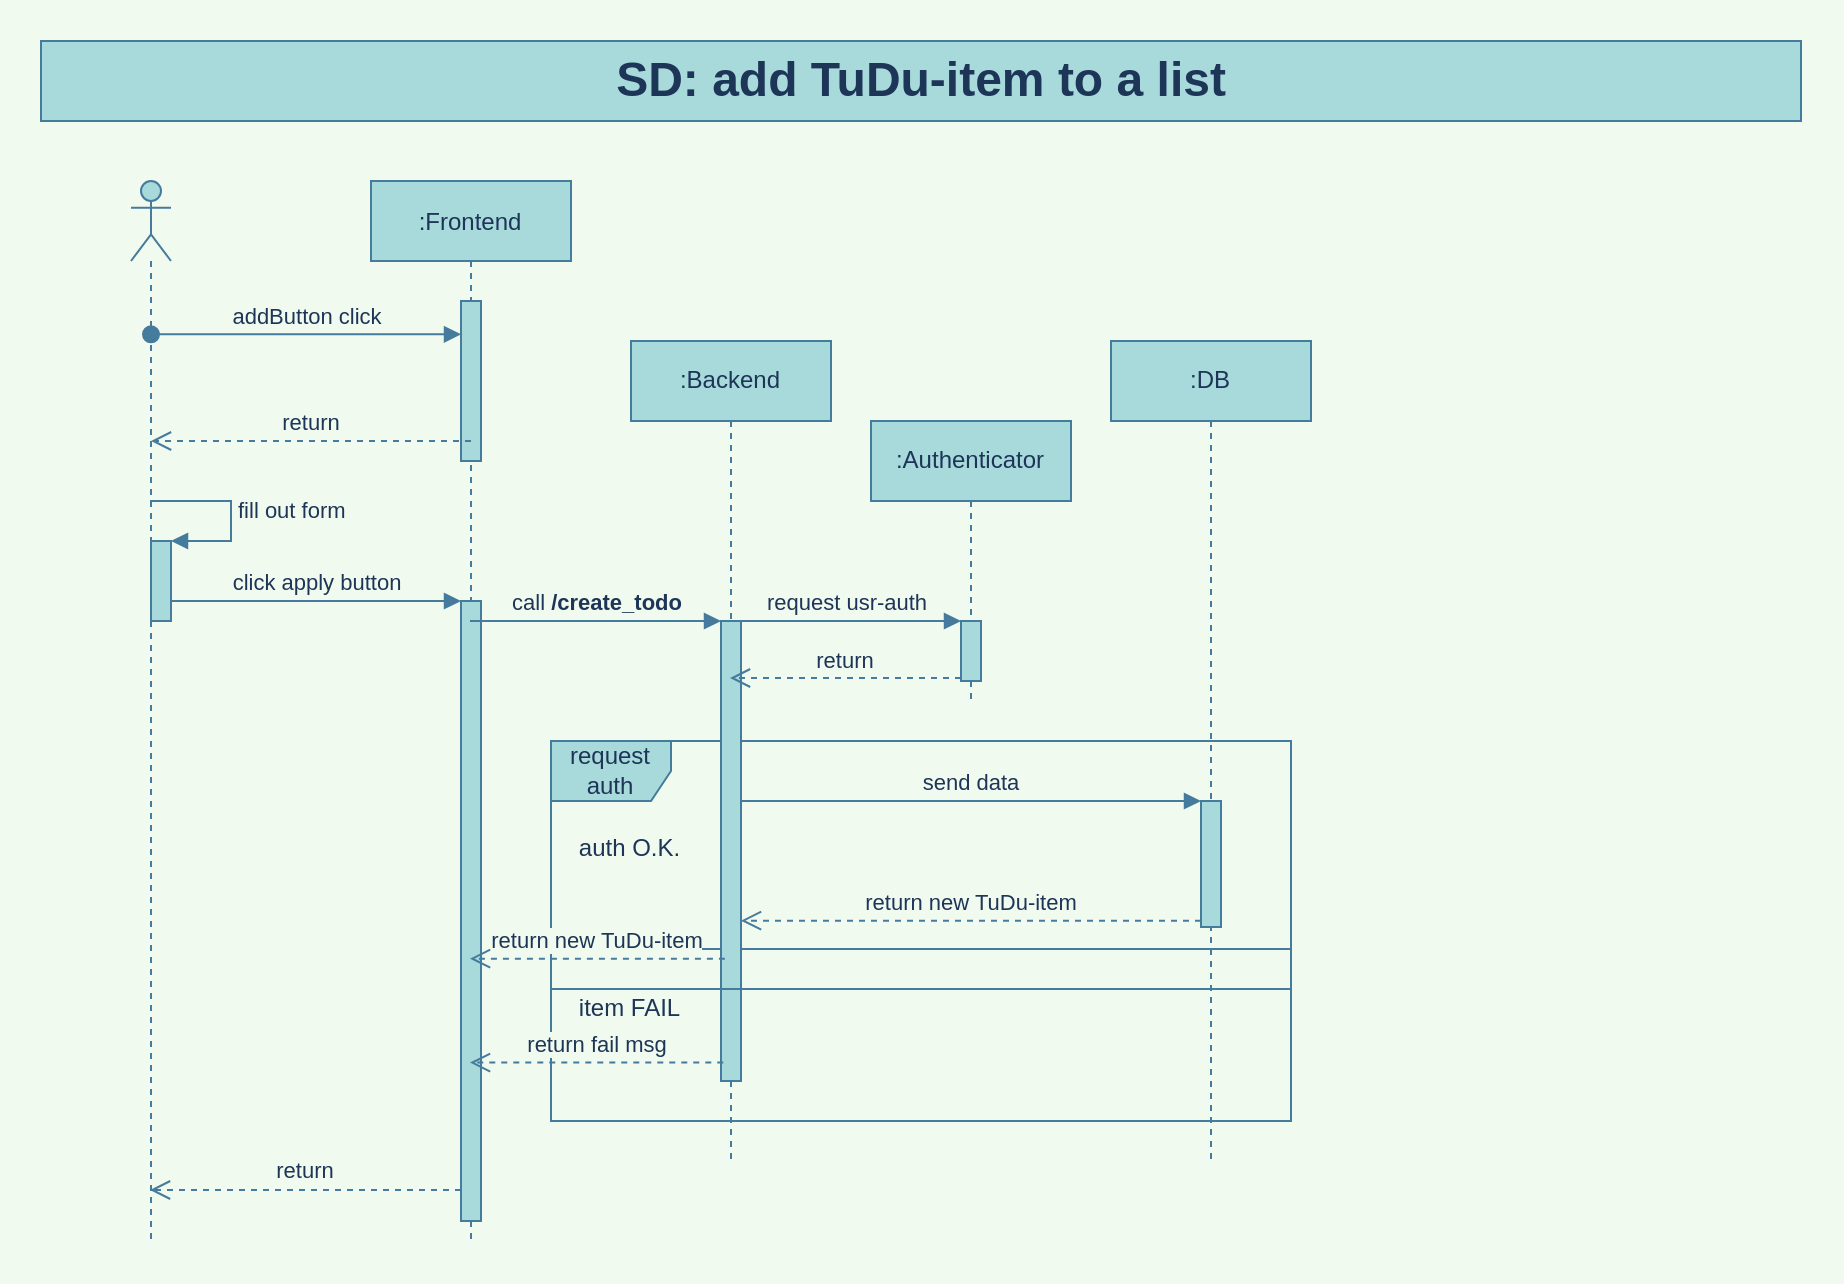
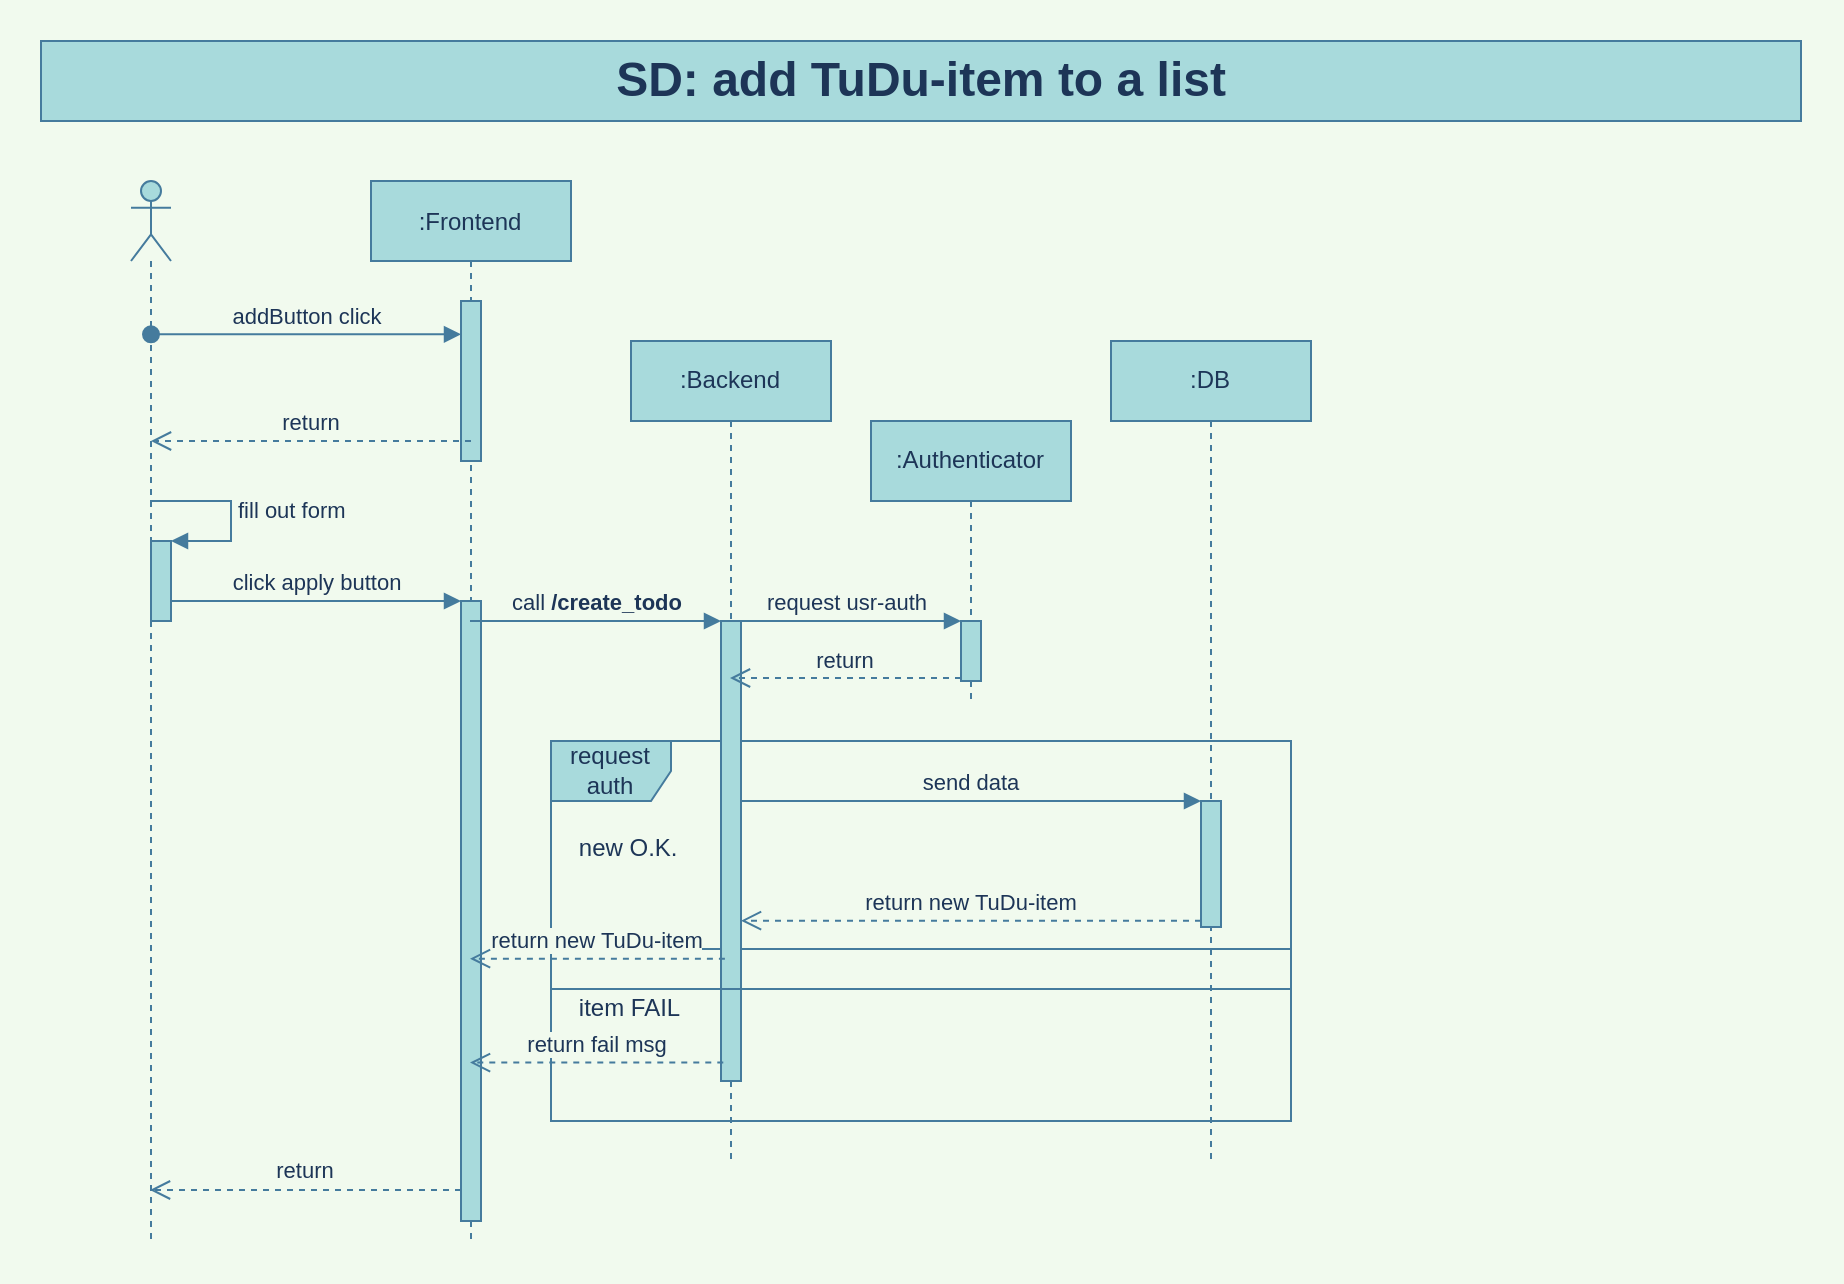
- <mxCell id="10" value="auth O.K." style="text;strokeColor=none;fillColor=none;align=left;verticalAlign=top;spacingLeft=4;spacingRight=4;overflow=hidden;rotatable=0;points=[[0,0.5],[1,0.5]];portConstraint=eastwest;fontColor=#1D3557;" vertex="1" parent="9"><mxGeometry x="8.409" y="40" width="69.375" height="26" as="geometry" /></mxCell>
+ <mxCell id="10" value="new O.K." style="text;strokeColor=none;fillColor=none;align=left;verticalAlign=top;spacingLeft=4;spacingRight=4;overflow=hidden;rotatable=0;points=[[0,0.5],[1,0.5]];portConstraint=eastwest;fontColor=#1D3557;" vertex="1" parent="9"><mxGeometry x="8.409" y="40" width="69.375" height="26" as="geometry" /></mxCell>
